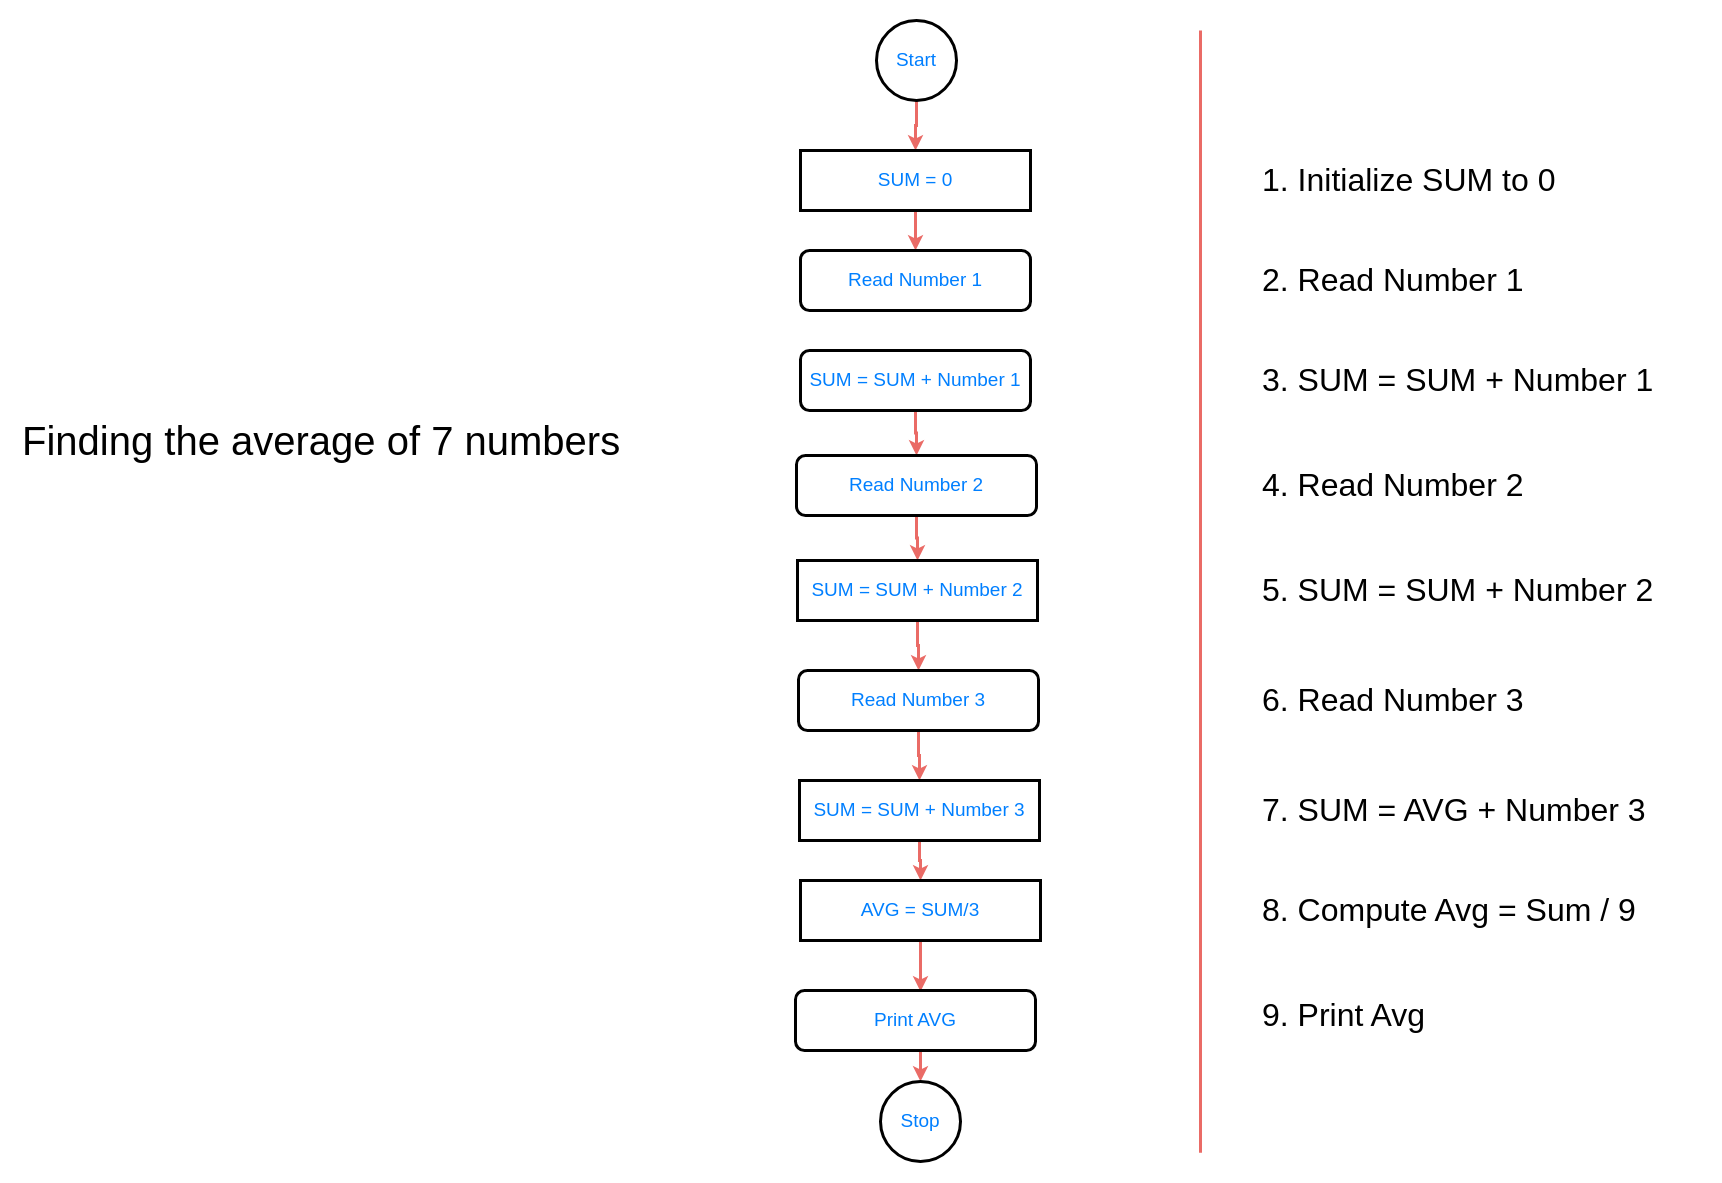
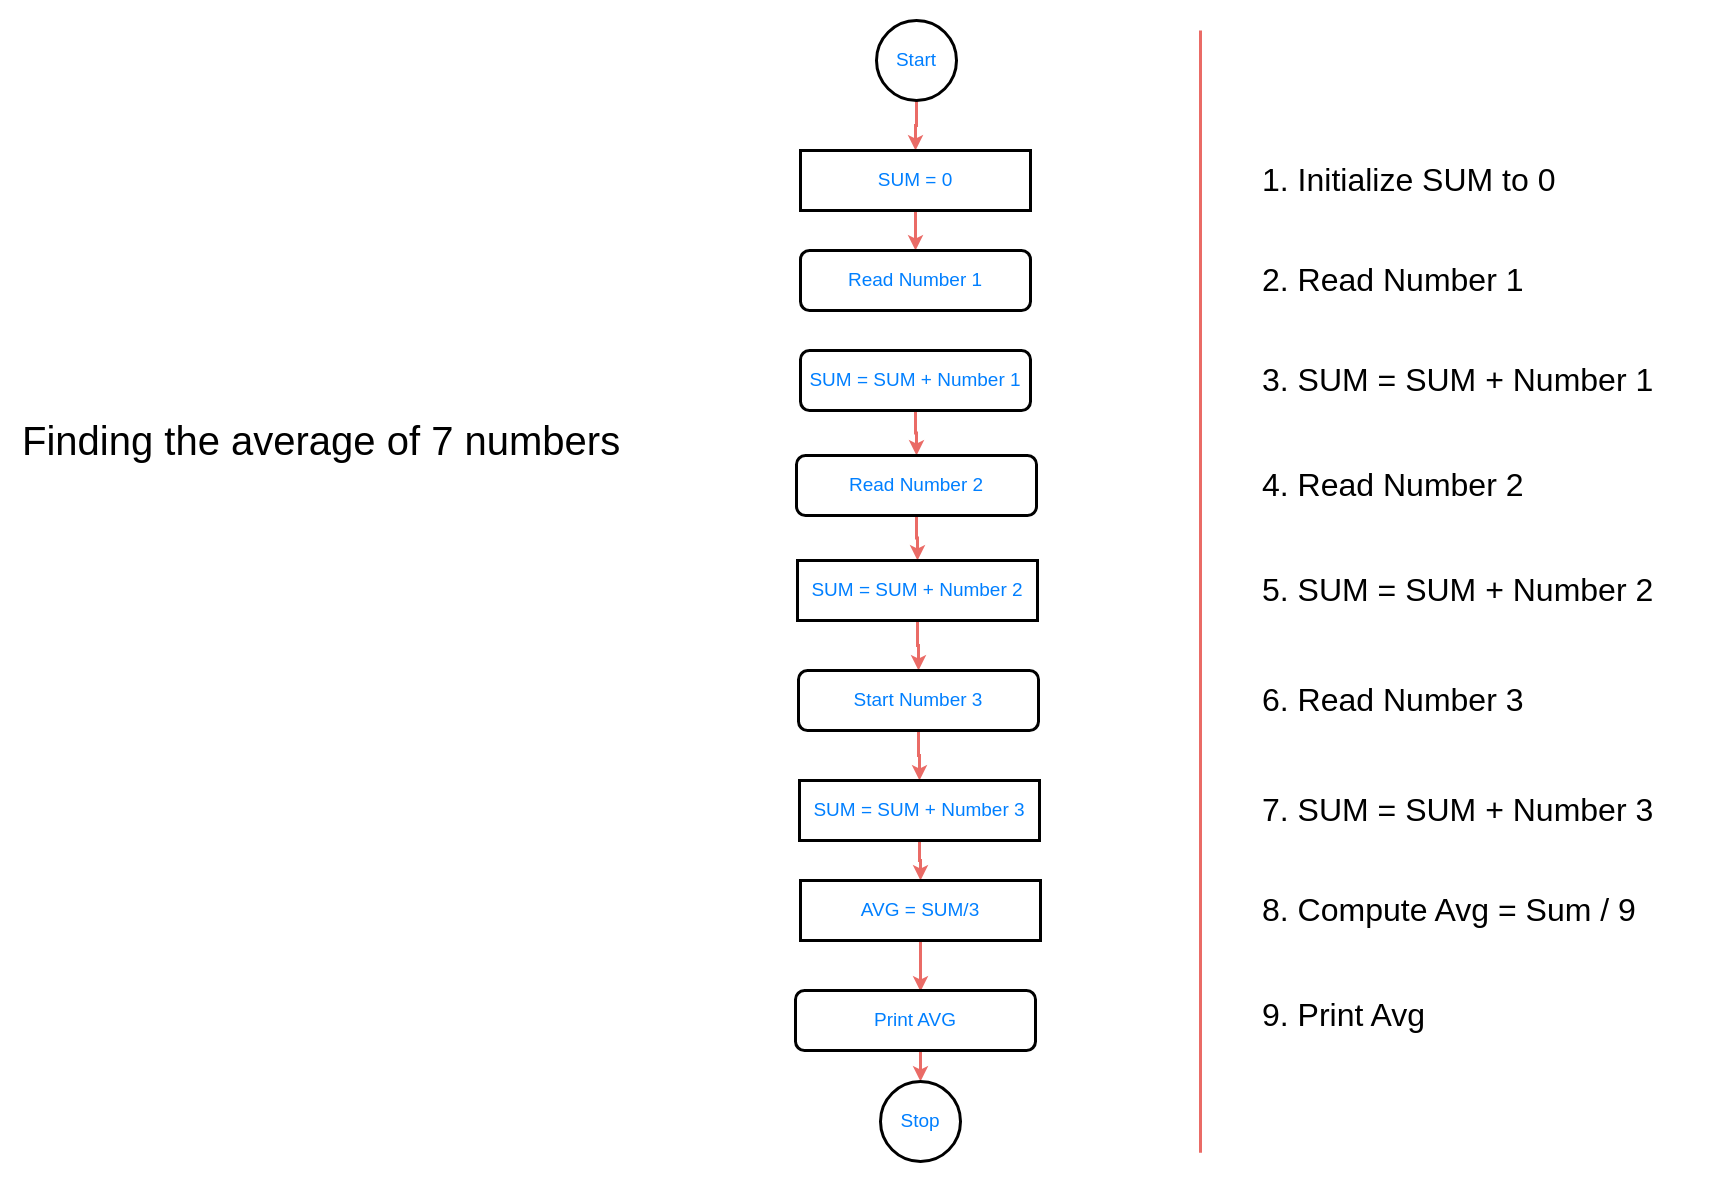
- <mxCell id="14" value="Read Number 3" style="rounded=1;whiteSpace=wrap;html=1;fontSize=19;fontColor=#007FFF;strokeWidth=3;" parent="1" vertex="1"><mxGeometry x="798" y="670" width="240" height="60" as="geometry" /></mxCell>
+ <mxCell id="14" value="Start Number 3" style="rounded=1;whiteSpace=wrap;html=1;fontSize=19;fontColor=#007FFF;strokeWidth=3;" parent="1" vertex="1"><mxGeometry x="798" y="670" width="240" height="60" as="geometry" /></mxCell>
- <mxCell id="29" value="7. SUM = AVG + Number 3" style="text;html=1;strokeColor=none;fillColor=none;align=left;verticalAlign=middle;whiteSpace=wrap;rounded=0;fontSize=32;fontColor=#000000;" parent="1" vertex="1"><mxGeometry x="1260" y="795" width="440" height="30" as="geometry" /></mxCell>
+ <mxCell id="29" value="7. SUM = SUM + Number 3" style="text;html=1;strokeColor=none;fillColor=none;align=left;verticalAlign=middle;whiteSpace=wrap;rounded=0;fontSize=32;fontColor=#000000;" parent="1" vertex="1"><mxGeometry x="1260" y="795" width="440" height="30" as="geometry" /></mxCell>
